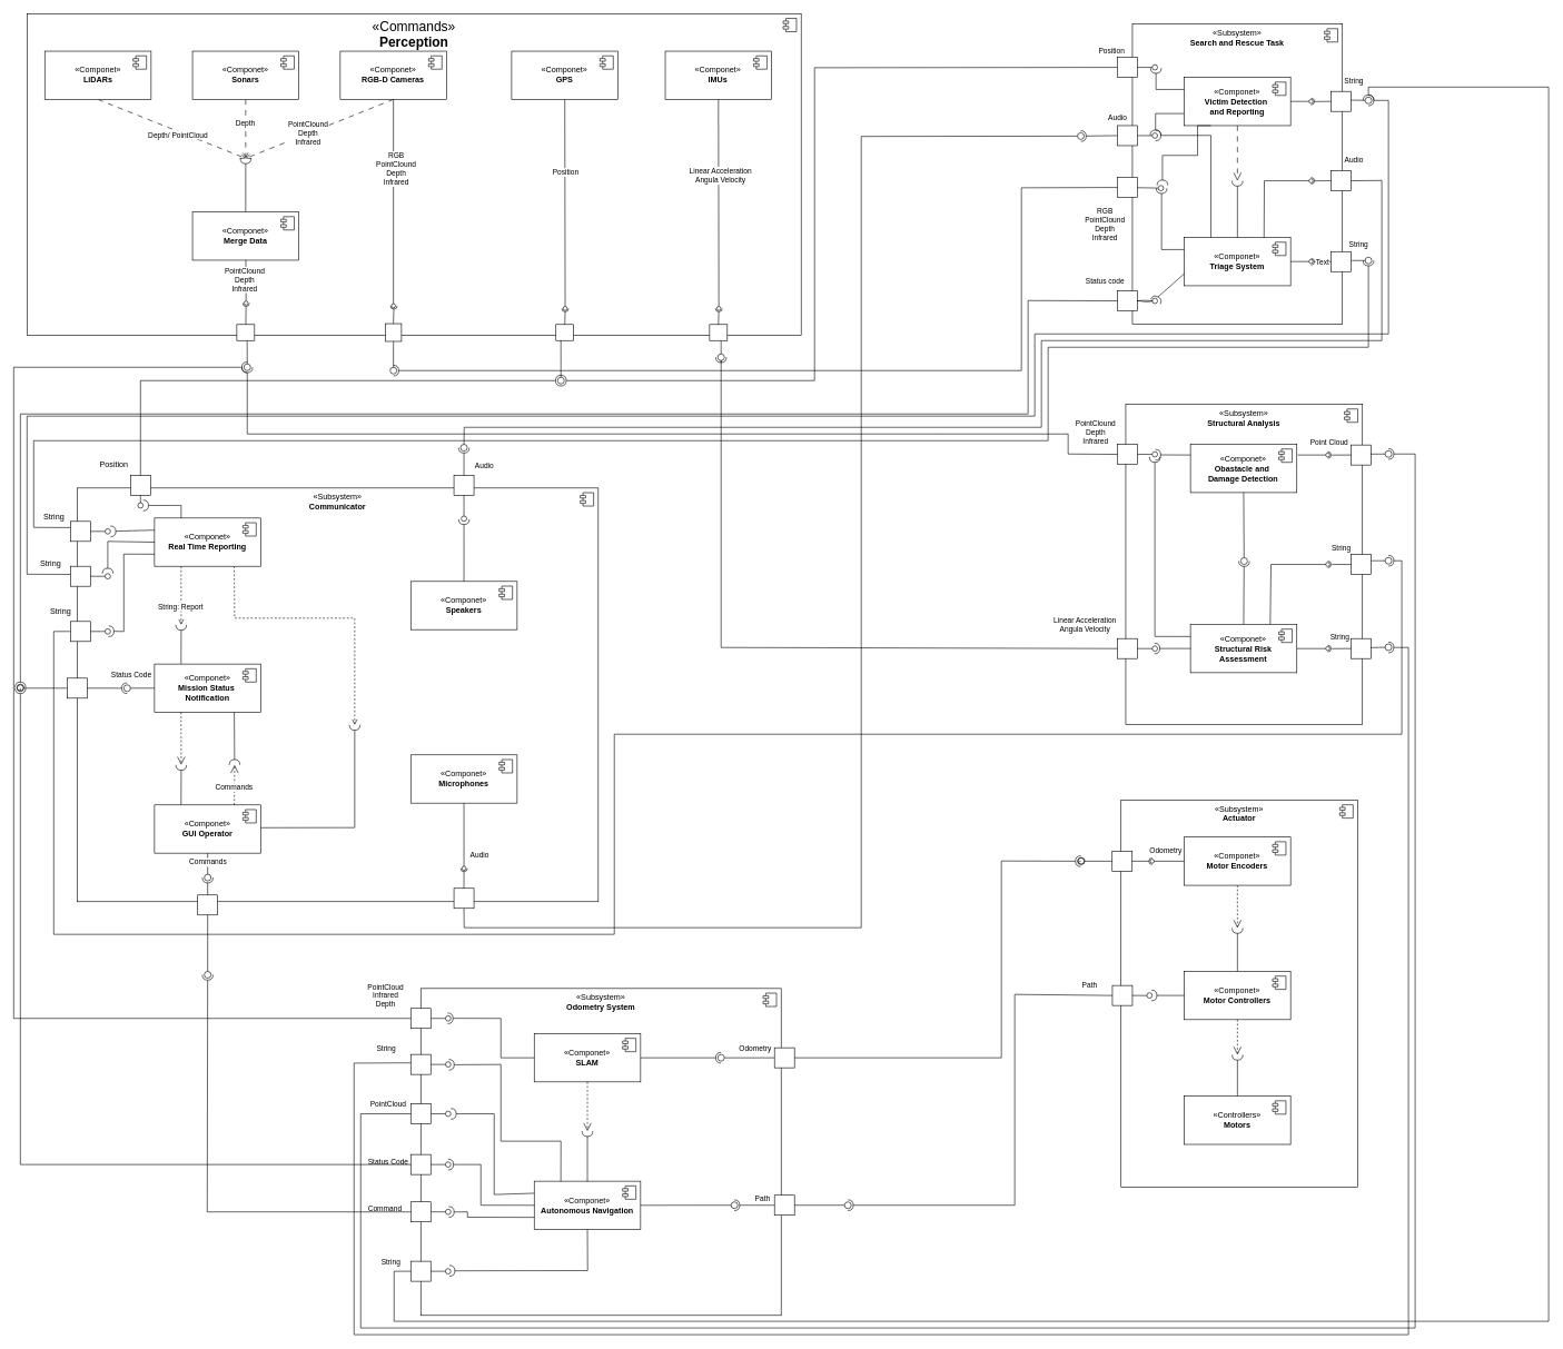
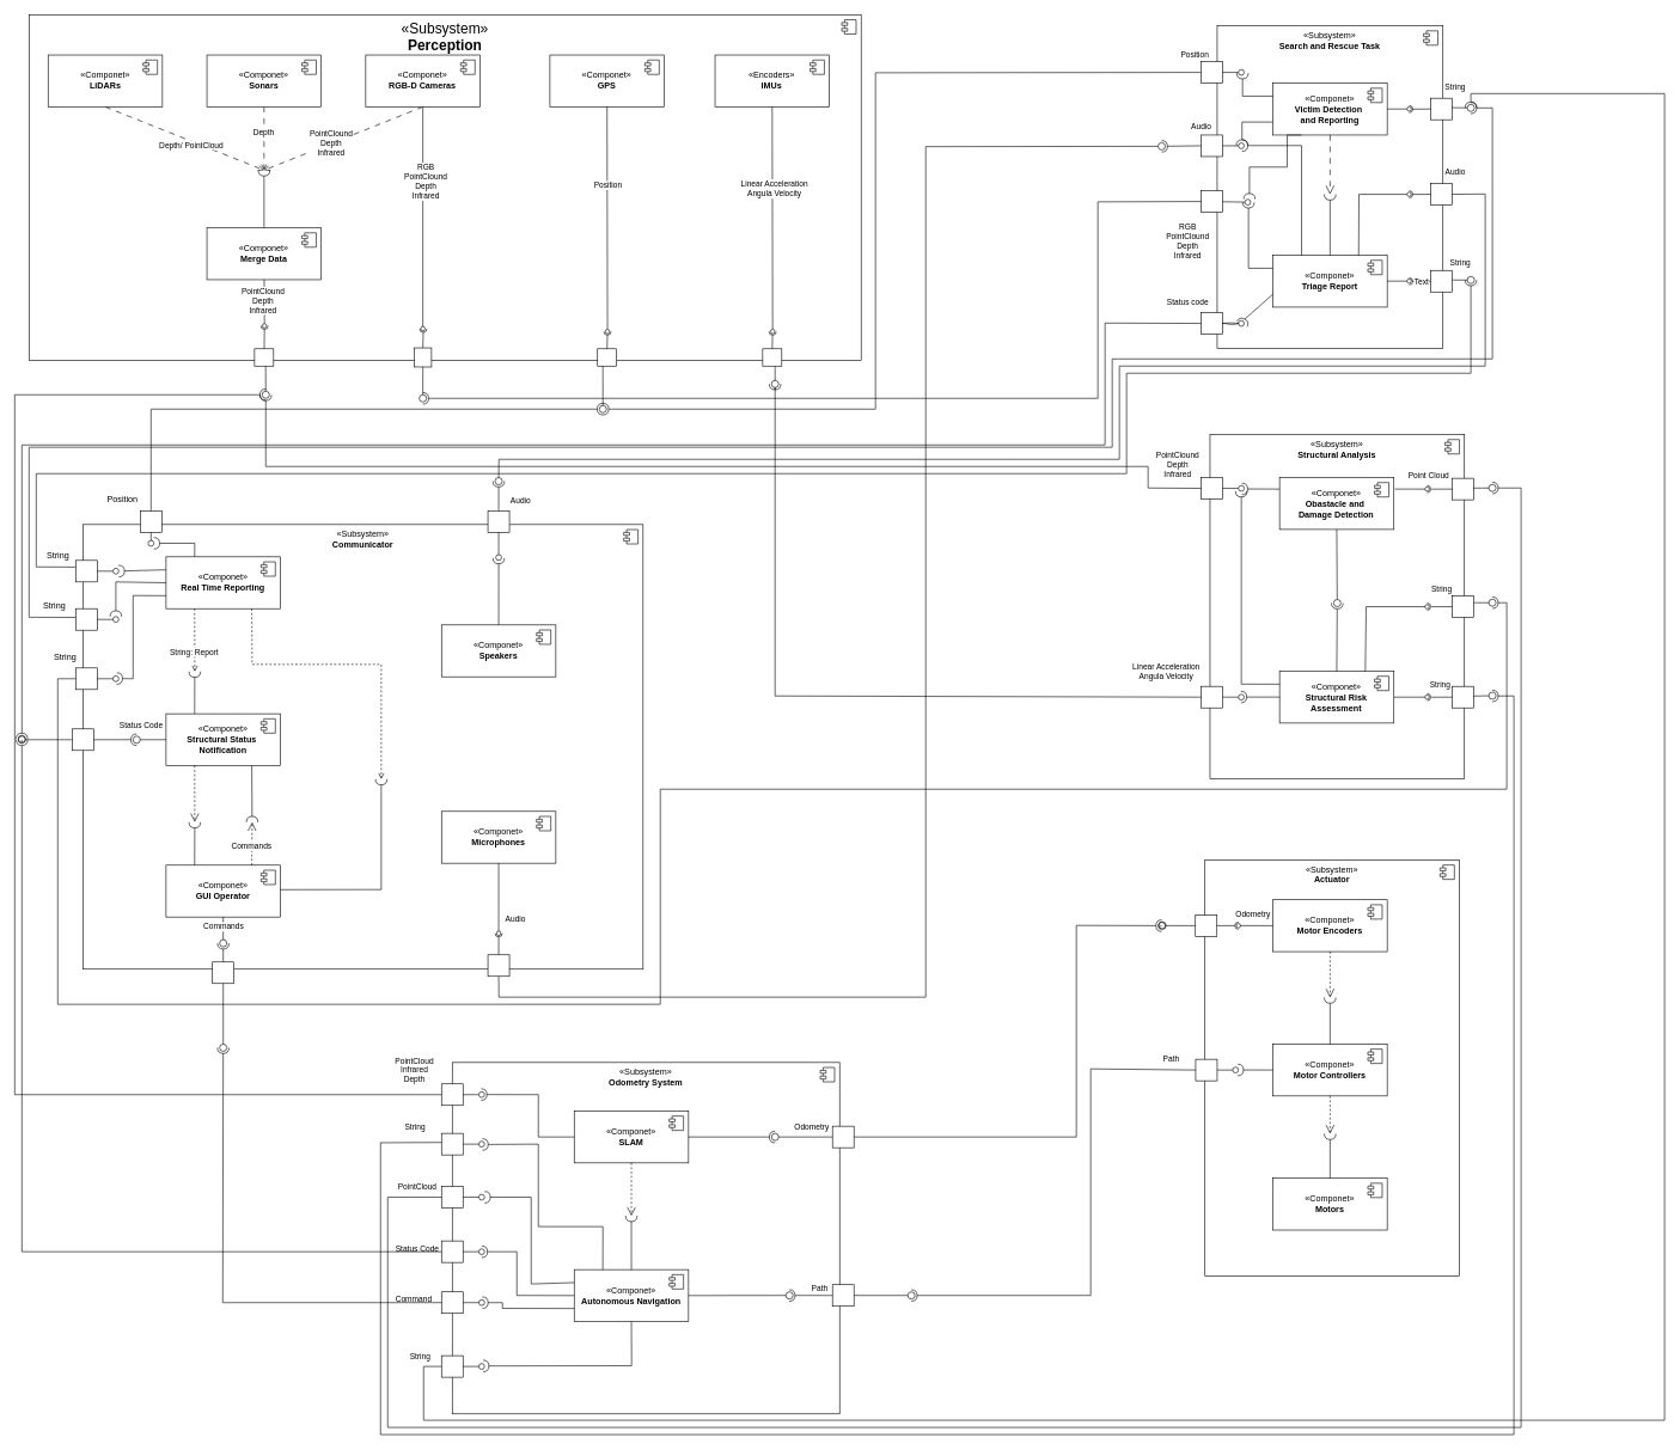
- <mxCell id="13" value="&lt;font style=&quot;font-size: 20px;&quot;&gt;«Commands»&lt;br&gt;&lt;b style=&quot;&quot;&gt;Perception&lt;/b&gt;&lt;/font&gt;" style="html=1;dropTarget=0;whiteSpace=wrap;verticalAlign=top;" parent="12" vertex="1"><mxGeometry width="1160" height="481.967" as="geometry" /></mxCell>
+ <mxCell id="13" value="&lt;font style=&quot;font-size: 20px;&quot;&gt;«Subsystem»&lt;br&gt;&lt;b style=&quot;&quot;&gt;Perception&lt;/b&gt;&lt;/font&gt;" style="html=1;dropTarget=0;whiteSpace=wrap;verticalAlign=top;" parent="12" vertex="1"><mxGeometry width="1160" height="481.967" as="geometry" /></mxCell>
- <mxCell id="32" value="«Componet»&lt;br&gt;&lt;b&gt;IMUs&lt;/b&gt;" style="html=1;dropTarget=0;whiteSpace=wrap;" parent="12" vertex="1"><mxGeometry x="956.336" y="56.23" width="159.389" height="72.295" as="geometry" /></mxCell>
+ <mxCell id="32" value="«Encoders»&lt;br&gt;&lt;b&gt;IMUs&lt;/b&gt;" style="html=1;dropTarget=0;whiteSpace=wrap;" parent="12" vertex="1"><mxGeometry x="956.336" y="56.23" width="159.389" height="72.295" as="geometry" /></mxCell>
- <mxCell id="58" value="«Componet»&lt;br&gt;&lt;b&gt;Triage System&lt;/b&gt;" style="html=1;dropTarget=0;whiteSpace=wrap;" parent="1" vertex="1"><mxGeometry x="1773.999" y="355.503" width="159.389" height="72.295" as="geometry" /></mxCell>
+ <mxCell id="58" value="«Componet»&lt;br&gt;&lt;b&gt;Triage Report&lt;/b&gt;" style="html=1;dropTarget=0;whiteSpace=wrap;" parent="1" vertex="1"><mxGeometry x="1773.999" y="355.503" width="159.389" height="72.295" as="geometry" /></mxCell>
- <mxCell id="148" value="«Componet»&lt;br&gt;&lt;b&gt;Mission Status&amp;nbsp;&lt;/b&gt;&lt;div&gt;&lt;b&gt;Notification&lt;/b&gt;&lt;/div&gt;" style="html=1;dropTarget=0;whiteSpace=wrap;" parent="1" vertex="1"><mxGeometry x="230.997" y="994.85" width="159.389" height="72.295" as="geometry" /></mxCell>
+ <mxCell id="148" value="«Componet»&lt;br&gt;&lt;b&gt;Structural Status&amp;nbsp;&lt;/b&gt;&lt;div&gt;&lt;b&gt;Notification&lt;/b&gt;&lt;/div&gt;" style="html=1;dropTarget=0;whiteSpace=wrap;" parent="1" vertex="1"><mxGeometry x="230.997" y="994.85" width="159.389" height="72.295" as="geometry" /></mxCell>
- <mxCell id="205" value="«Controllers»&lt;br&gt;&lt;b&gt;Motors&lt;/b&gt;" style="html=1;dropTarget=0;whiteSpace=wrap;" parent="1" vertex="1"><mxGeometry x="1773.997" y="1642.5" width="159.389" height="72.295" as="geometry" /></mxCell>
+ <mxCell id="205" value="«Componet»&lt;br&gt;&lt;b&gt;Motors&lt;/b&gt;" style="html=1;dropTarget=0;whiteSpace=wrap;" parent="1" vertex="1"><mxGeometry x="1773.997" y="1642.5" width="159.389" height="72.295" as="geometry" /></mxCell>
